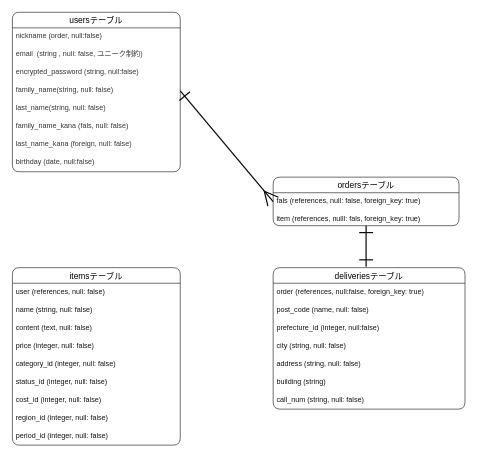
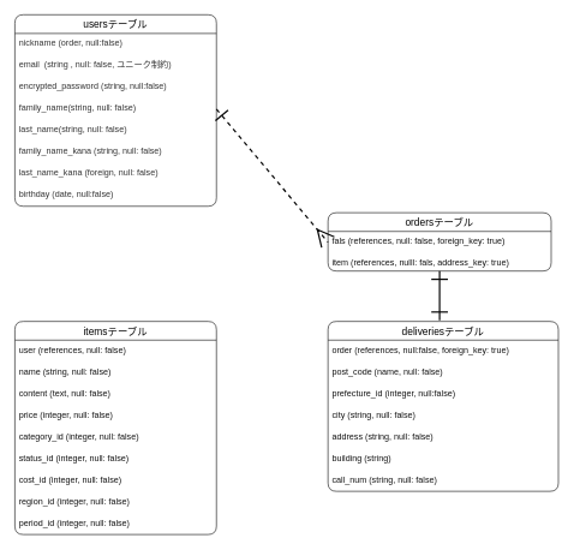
- <mxCell id="22" value="family_name_kana (fals, null: false)" style="text;strokeColor=none;fillColor=none;spacingLeft=4;spacingRight=4;overflow=hidden;rotatable=0;points=[[0,0.5],[1,0.5]];portConstraint=eastwest;fontSize=12;fontColor=#333333;" vertex="1" parent="16"><mxGeometry y="176" width="280" height="30" as="geometry" /></mxCell>
+ <mxCell id="22" value="family_name_kana (string, null: false)" style="text;strokeColor=none;fillColor=none;spacingLeft=4;spacingRight=4;overflow=hidden;rotatable=0;points=[[0,0.5],[1,0.5]];portConstraint=eastwest;fontSize=12;fontColor=#333333;" vertex="1" parent="16"><mxGeometry y="176" width="280" height="30" as="geometry" /></mxCell>
- <mxCell id="25" style="edgeStyle=none;html=1;exitX=1;exitY=0.5;exitDx=0;exitDy=0;entryX=0;entryY=0.5;entryDx=0;entryDy=0;strokeWidth=2;startArrow=ERone;startFill=0;endArrow=ERmany;endFill=0;startSize=20;endSize=20;rounded=1;strokeColor=#050505;" parent="1" source="20" target="14" edge="1"><mxGeometry relative="1" as="geometry" /></mxCell>
+ <mxCell id="25" style="edgeStyle=none;html=1;exitX=1;exitY=0.5;exitDx=0;exitDy=0;entryX=0;entryY=0.5;entryDx=0;entryDy=0;strokeWidth=2;startArrow=ERone;startFill=0;endArrow=ERmany;endFill=0;startSize=20;endSize=20;rounded=1;strokeColor=#050505;dashed=1;" parent="1" source="20" target="14" edge="1"><mxGeometry relative="1" as="geometry" /></mxCell>
- <mxCell id="15" value="item (references, nulll: fals, foreign_key: true)" style="text;spacingLeft=4;spacingRight=4;overflow=hidden;rotatable=0;points=[[0,0.5],[1,0.5]];portConstraint=eastwest;fontSize=12;rounded=1;fontColor=#121212;" parent="13" vertex="1"><mxGeometry y="56" width="310" height="25" as="geometry" /></mxCell>
+ <mxCell id="15" value="item (references, nulll: fals, address_key: true)" style="text;spacingLeft=4;spacingRight=4;overflow=hidden;rotatable=0;points=[[0,0.5],[1,0.5]];portConstraint=eastwest;fontSize=12;rounded=1;fontColor=#121212;" parent="13" vertex="1"><mxGeometry y="56" width="310" height="25" as="geometry" /></mxCell>
